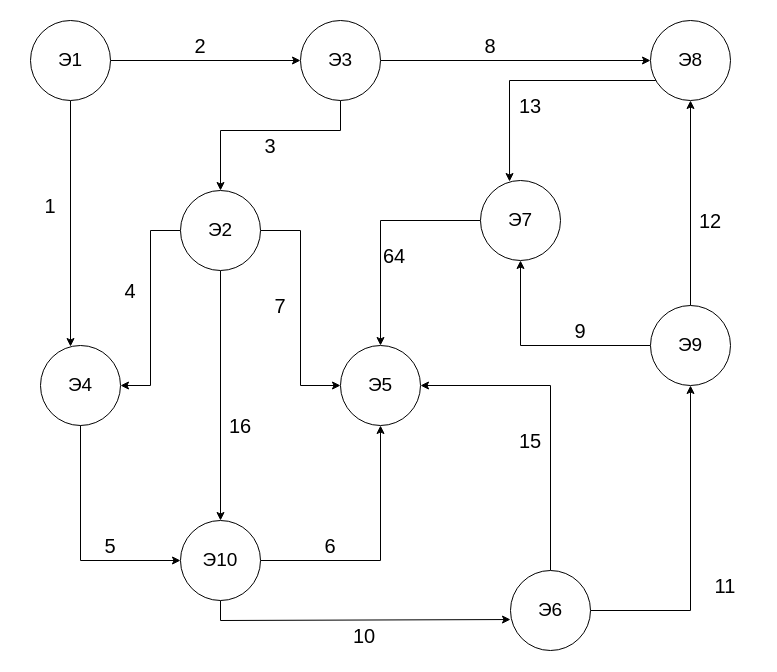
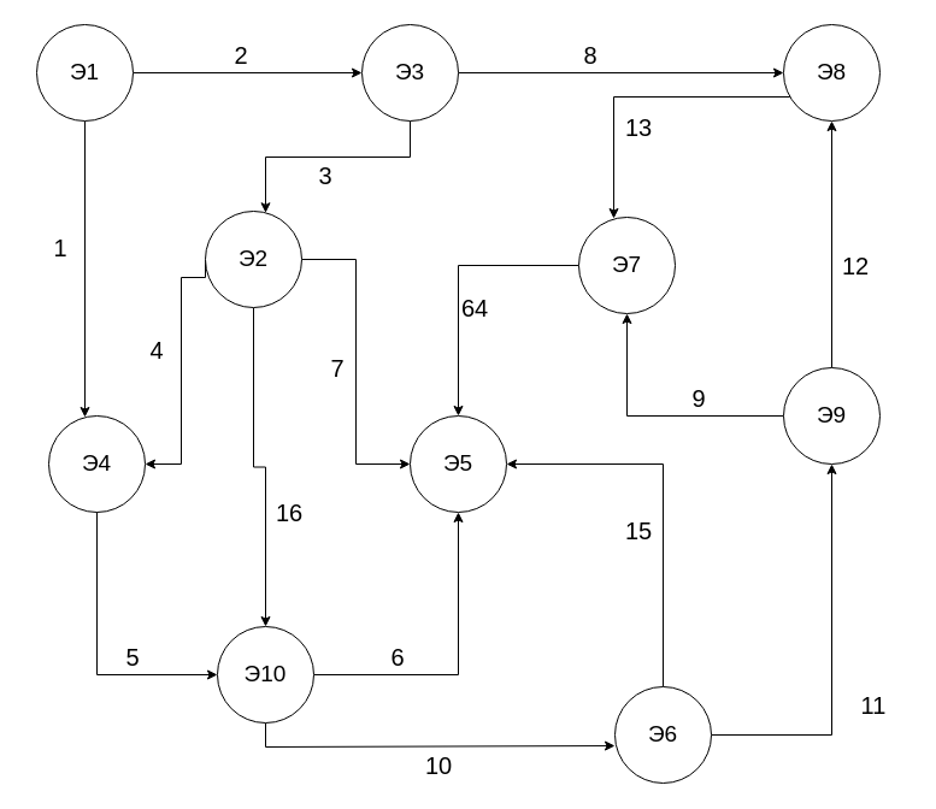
- <mxCell id="13" value="Э2" style="ellipse;whiteSpace=wrap;html=1;aspect=fixed;fontSize=19;" parent="1" vertex="1"><mxGeometry x="180" y="190" width="80" height="80" as="geometry" /></mxCell>
+ <mxCell id="13" value="Э2" style="ellipse;whiteSpace=wrap;html=1;aspect=fixed;fontSize=19;" parent="1" vertex="1"><mxGeometry x="170" y="175" width="80" height="80" as="geometry" /></mxCell>
